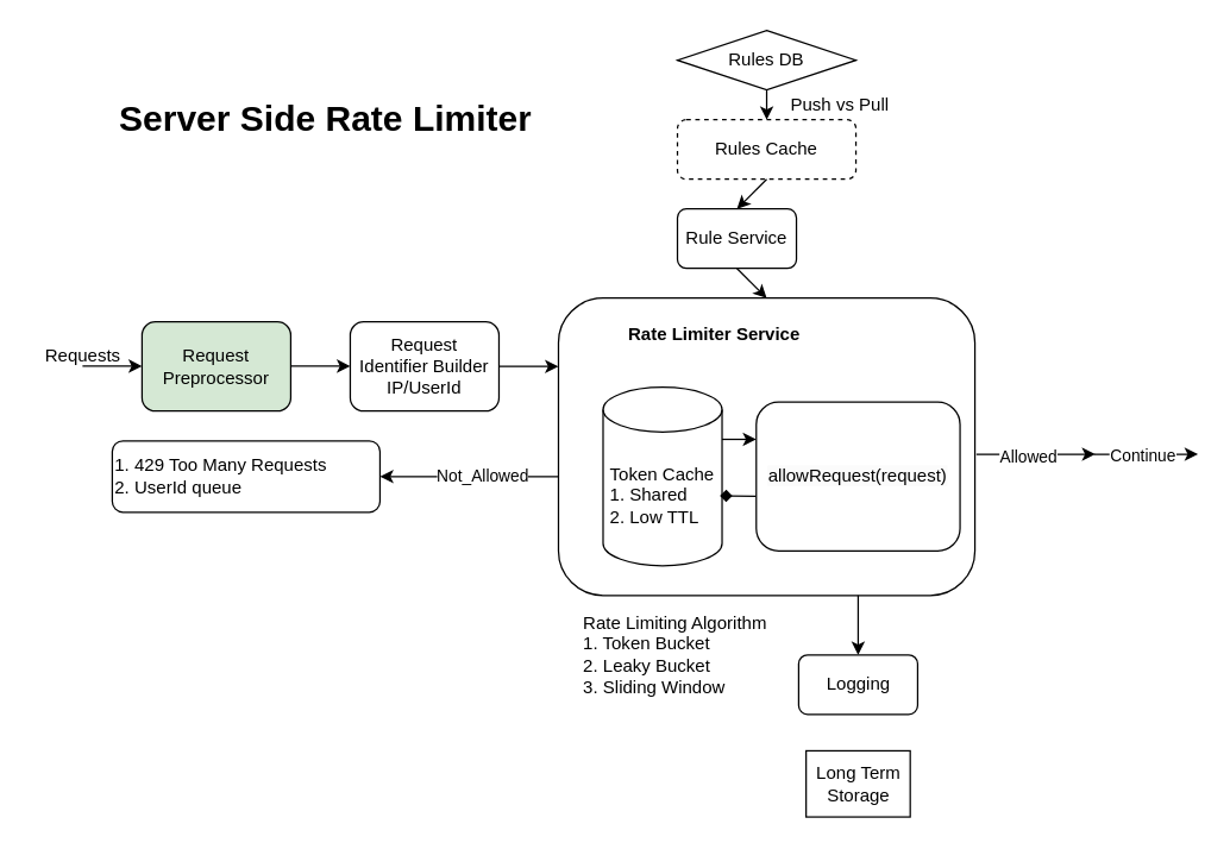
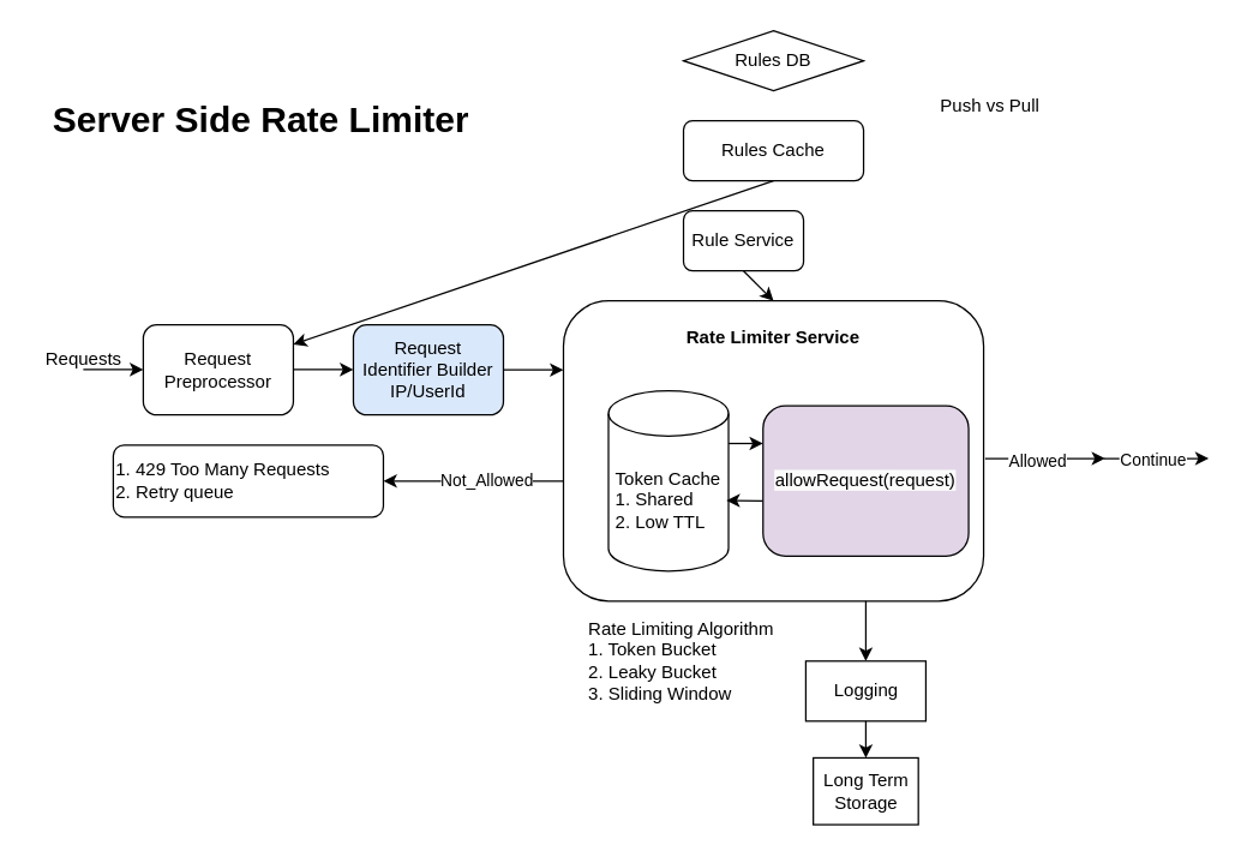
- <mxCell id="8" value="" style="endArrow=classic;html=1;rounded=0;exitX=0.5;exitY=1;exitDx=0;exitDy=0;entryX=0.5;entryY=0;entryDx=0;entryDy=0;" edge="1" parent="1" source="3" target="4"><mxGeometry width="50" height="50" relative="1" as="geometry"><mxPoint x="518" y="1" as="sourcePoint" /><mxPoint x="518" y="41" as="targetPoint" /></mxGeometry></mxCell>
- <mxCell id="17" value="Push vs Pull" style="text;html=1;strokeColor=none;fillColor=none;align=center;verticalAlign=middle;whiteSpace=wrap;rounded=0;" vertex="1" parent="1"><mxGeometry x="516.5" y="60" width="95" height="20" as="geometry" /></mxCell>
+ <mxCell id="17" value="Push vs Pull" style="text;html=1;strokeColor=none;fillColor=none;align=center;verticalAlign=middle;whiteSpace=wrap;rounded=0;" vertex="1" parent="1"><mxGeometry x="611.5" y="60" width="95" height="20" as="geometry" /></mxCell>
- <mxCell id="2" value="&lt;h1&gt;Server Side Rate Limiter&lt;/h1&gt;" style="text;html=1;strokeColor=none;fillColor=none;spacing=5;spacingTop=-20;whiteSpace=wrap;overflow=hidden;rounded=0;" vertex="1" parent="1"><mxGeometry x="75" y="60" width="300" height="70" as="geometry" /></mxCell>
+ <mxCell id="2" value="&lt;h1&gt;Server Side Rate Limiter&lt;/h1&gt;" style="text;html=1;strokeColor=none;fillColor=none;spacing=5;spacingTop=-20;whiteSpace=wrap;overflow=hidden;rounded=0;" vertex="1" parent="1"><mxGeometry x="30" y="60" width="300" height="70" as="geometry" /></mxCell>
- <mxCell id="4" value="Rules Cache" style="rounded=1;whiteSpace=wrap;html=1;dashed=1;" vertex="1" parent="1"><mxGeometry x="455" y="80" width="120" height="40" as="geometry" /></mxCell>
+ <mxCell id="4" value="Rules Cache" style="rounded=1;whiteSpace=wrap;html=1;" vertex="1" parent="1"><mxGeometry x="455" y="80" width="120" height="40" as="geometry" /></mxCell>
- <mxCell id="7" value="" style="endArrow=classic;html=1;rounded=0;exitX=0.5;exitY=1;exitDx=0;exitDy=0;entryX=0.5;entryY=0;entryDx=0;entryDy=0;" edge="1" parent="1" source="4" target="5"><mxGeometry width="50" height="50" relative="1" as="geometry"><mxPoint x="675" y="280" as="sourcePoint" /><mxPoint x="725" y="230" as="targetPoint" /></mxGeometry></mxCell>
+ <mxCell id="7" value="" style="endArrow=classic;html=1;rounded=0;exitX=0.5;exitY=1;exitDx=0;exitDy=0;" edge="1" parent="1" source="4" target="11"><mxGeometry width="50" height="50" relative="1" as="geometry"><mxPoint x="675" y="280" as="sourcePoint" /><mxPoint x="725" y="230" as="targetPoint" /></mxGeometry></mxCell>
- <mxCell id="18" value="Rate Limiter Service" style="text;html=1;strokeColor=none;fillColor=none;align=center;verticalAlign=middle;whiteSpace=wrap;rounded=0;fontStyle=1" vertex="1" parent="1"><mxGeometry x="410" y="210" width="140" height="30" as="geometry" /></mxCell>
+ <mxCell id="18" value="Rate Limiter Service" style="text;html=1;strokeColor=none;fillColor=none;align=center;verticalAlign=middle;whiteSpace=wrap;rounded=0;fontStyle=1" vertex="1" parent="1"><mxGeometry x="445" y="210" width="140" height="30" as="geometry" /></mxCell>
- <mxCell id="11" value="Request Preprocessor" style="rounded=1;whiteSpace=wrap;html=1;fillColor=#d5e8d4;" vertex="1" parent="1"><mxGeometry x="95" y="216" width="100" height="60" as="geometry" /></mxCell>
+ <mxCell id="11" value="Request Preprocessor" style="rounded=1;whiteSpace=wrap;html=1;" vertex="1" parent="1"><mxGeometry x="95" y="216" width="100" height="60" as="geometry" /></mxCell>
- <mxCell id="6" value="Request&lt;br&gt;Identifier Builder&lt;br&gt;IP/UserId" style="rounded=1;whiteSpace=wrap;html=1;" vertex="1" parent="1"><mxGeometry x="235" y="216" width="100" height="60" as="geometry" /></mxCell>
+ <mxCell id="6" value="Request&lt;br&gt;Identifier Builder&lt;br&gt;IP/UserId" style="rounded=1;whiteSpace=wrap;html=1;fillColor=#dae8fc;" vertex="1" parent="1"><mxGeometry x="235" y="216" width="100" height="60" as="geometry" /></mxCell>
- <mxCell id="25" value="1. 429 Too Many Requests&lt;br&gt;2. UserId queue" style="rounded=1;whiteSpace=wrap;html=1;align=left;" vertex="1" parent="1"><mxGeometry x="75" y="296" width="180" height="48" as="geometry" /></mxCell>
+ <mxCell id="25" value="1. 429 Too Many Requests&lt;br&gt;2. Retry queue" style="rounded=1;whiteSpace=wrap;html=1;align=left;" vertex="1" parent="1"><mxGeometry x="75" y="296" width="180" height="48" as="geometry" /></mxCell>
- <mxCell id="21" value="&lt;span style=&quot;color: rgb(0, 0, 0); font-family: Helvetica; font-size: 12px; font-style: normal; font-variant-ligatures: normal; font-variant-caps: normal; font-weight: 400; letter-spacing: normal; orphans: 2; text-align: left; text-indent: 0px; text-transform: none; widows: 2; word-spacing: 0px; -webkit-text-stroke-width: 0px; background-color: rgb(251, 251, 251); text-decoration-thickness: initial; text-decoration-style: initial; text-decoration-color: initial; float: none; display: inline !important;&quot;&gt;allowRequest(request)&lt;/span&gt;" style="rounded=1;whiteSpace=wrap;html=1;" vertex="1" parent="1"><mxGeometry x="508" y="270" width="137" height="100" as="geometry" /></mxCell>
+ <mxCell id="21" value="&lt;span style=&quot;color: rgb(0, 0, 0); font-family: Helvetica; font-size: 12px; font-style: normal; font-variant-ligatures: normal; font-variant-caps: normal; font-weight: 400; letter-spacing: normal; orphans: 2; text-align: left; text-indent: 0px; text-transform: none; widows: 2; word-spacing: 0px; -webkit-text-stroke-width: 0px; background-color: rgb(251, 251, 251); text-decoration-thickness: initial; text-decoration-style: initial; text-decoration-color: initial; float: none; display: inline !important;&quot;&gt;allowRequest(request)&lt;/span&gt;" style="rounded=1;whiteSpace=wrap;html=1;fillColor=#e1d5e7;" vertex="1" parent="1"><mxGeometry x="508" y="270" width="137" height="100" as="geometry" /></mxCell>
- <mxCell id="22" value="" style="endArrow=diamond;html=1;rounded=0;entryX=0.982;entryY=0.608;entryDx=0;entryDy=0;entryPerimeter=0;exitX=-0.002;exitY=0.632;exitDx=0;exitDy=0;exitPerimeter=0;" edge="1" parent="1" source="21" target="19"><mxGeometry width="50" height="50" relative="1" as="geometry"><mxPoint x="715" y="350" as="sourcePoint" /><mxPoint x="765" y="300" as="targetPoint" /></mxGeometry></mxCell>
+ <mxCell id="22" value="" style="endArrow=classic;html=1;rounded=0;entryX=0.982;entryY=0.608;entryDx=0;entryDy=0;entryPerimeter=0;exitX=-0.002;exitY=0.632;exitDx=0;exitDy=0;exitPerimeter=0;" edge="1" parent="1" source="21" target="19"><mxGeometry width="50" height="50" relative="1" as="geometry"><mxPoint x="715" y="350" as="sourcePoint" /><mxPoint x="765" y="300" as="targetPoint" /></mxGeometry></mxCell>
- <mxCell id="31" value="Logging" style="rounded=1;whiteSpace=wrap;html=1;" vertex="1" parent="1"><mxGeometry x="536.5" y="440" width="80" height="40" as="geometry" /></mxCell>
+ <mxCell id="31" value="Logging" style="whiteSpace=wrap;html=1;rounded=0;" vertex="1" parent="1"><mxGeometry x="536.5" y="440" width="80" height="40" as="geometry" /></mxCell>
+ <mxCell id="33" value="" style="endArrow=classic;html=1;rounded=0;exitX=0.5;exitY=1;exitDx=0;exitDy=0;entryX=0.5;entryY=0;entryDx=0;entryDy=0;" edge="1" parent="1" source="31" target="32"><mxGeometry width="50" height="50" relative="1" as="geometry"><mxPoint x="746.5" y="489" as="sourcePoint" /><mxPoint x="796.5" y="439" as="targetPoint" /></mxGeometry></mxCell>
